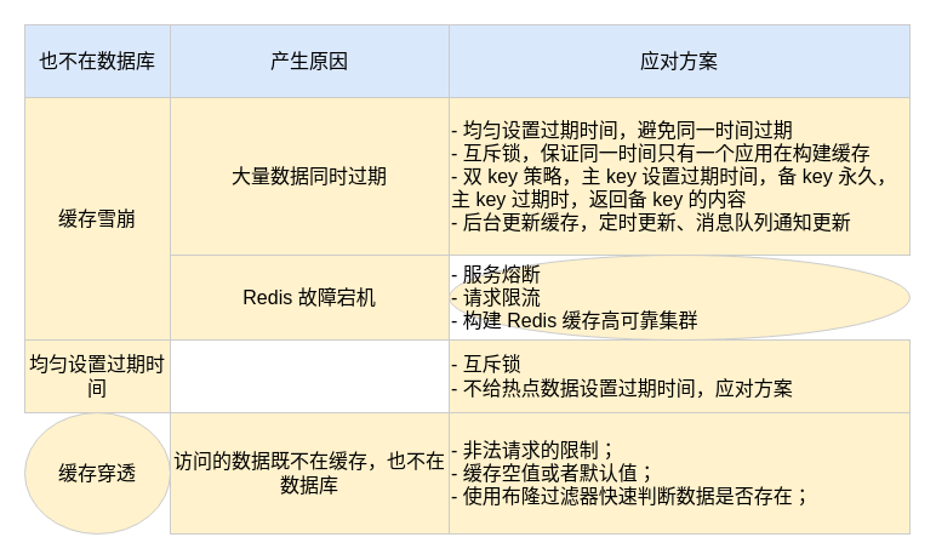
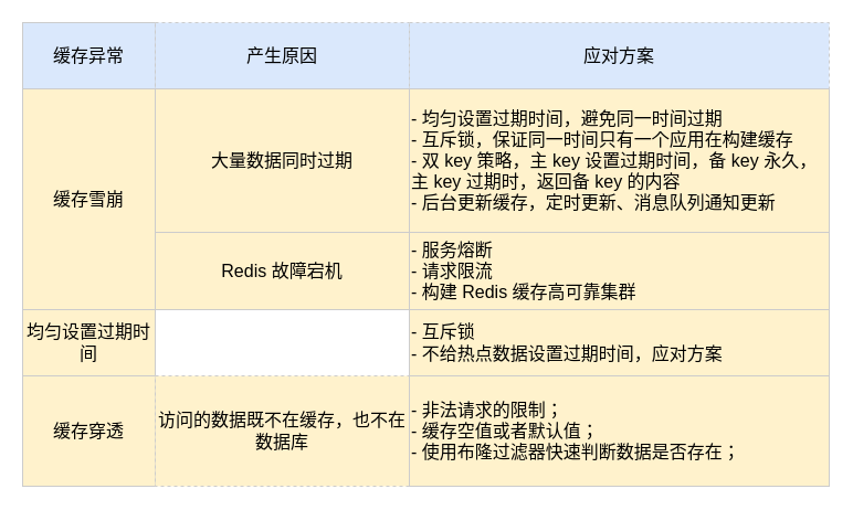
- <mxCell id="2" value="也不在数据库" style="rounded=0;whiteSpace=wrap;html=1;fontSize=16;fillColor=#dae8fc;strokeColor=#CCCCCC;" parent="1" vertex="1"><mxGeometry x="20" y="20" width="120" height="60" as="geometry" /></mxCell>
+ <mxCell id="2" value="缓存异常" style="rounded=0;whiteSpace=wrap;html=1;fontSize=16;fillColor=#dae8fc;strokeColor=#CCCCCC;" parent="1" vertex="1"><mxGeometry x="20" y="20" width="120" height="60" as="geometry" /></mxCell>
- <mxCell id="3" value="产生原因" style="rounded=0;whiteSpace=wrap;html=1;fontSize=16;fillColor=#dae8fc;strokeColor=#CCCCCC;" parent="1" vertex="1"><mxGeometry x="140" y="20" width="230" height="60" as="geometry" /></mxCell>
+ <mxCell id="3" value="产生原因" style="rounded=0;whiteSpace=wrap;html=1;fontSize=16;fillColor=#dae8fc;strokeColor=#CCCCCC;dashed=1;" parent="1" vertex="1"><mxGeometry x="140" y="20" width="230" height="60" as="geometry" /></mxCell>
- <mxCell id="4" value="应对方案" style="rounded=0;whiteSpace=wrap;html=1;fontSize=16;fillColor=#dae8fc;strokeColor=#CCCCCC;" parent="1" vertex="1"><mxGeometry x="370" y="20" width="380" height="60" as="geometry" /></mxCell>
+ <mxCell id="4" value="应对方案" style="rounded=0;whiteSpace=wrap;html=1;fontSize=16;fillColor=#dae8fc;strokeColor=#CCCCCC;dashed=1;" parent="1" vertex="1"><mxGeometry x="370" y="20" width="380" height="60" as="geometry" /></mxCell>
- <mxCell id="13" value="- 服务熔断&lt;br&gt;- 请求限流&lt;br&gt;- 构建 Redis 缓存高可靠集群" style="ellipse;whiteSpace=wrap;html=1;fontSize=16;align=left;fillColor=#fff2cc;strokeColor=#CCCCCC;" vertex="1" parent="1"><mxGeometry x="370" y="210" width="380" height="70" as="geometry" /></mxCell>
+ <mxCell id="13" value="- 服务熔断&lt;br&gt;- 请求限流&lt;br&gt;- 构建 Redis 缓存高可靠集群" style="rounded=0;whiteSpace=wrap;html=1;fontSize=16;align=left;fillColor=#fff2cc;strokeColor=#CCCCCC;" vertex="1" parent="1"><mxGeometry x="370" y="210" width="380" height="70" as="geometry" /></mxCell>
- <mxCell id="10" value="缓存穿透" style="ellipse;whiteSpace=wrap;html=1;fontSize=16;align=center;fillColor=#fff2cc;strokeColor=#CCCCCC;" parent="1" vertex="1"><mxGeometry x="20" y="340" width="120" height="100" as="geometry" /></mxCell>
+ <mxCell id="10" value="缓存穿透" style="rounded=0;whiteSpace=wrap;html=1;fontSize=16;align=center;fillColor=#fff2cc;strokeColor=#CCCCCC;" parent="1" vertex="1"><mxGeometry x="20" y="340" width="120" height="100" as="geometry" /></mxCell>
- <mxCell id="11" value="访问的数据既不在缓存，也不在数据库" style="rounded=0;whiteSpace=wrap;html=1;fontSize=16;align=center;fillColor=#fff2cc;strokeColor=#CCCCCC;" parent="1" vertex="1"><mxGeometry x="140" y="340" width="230" height="100" as="geometry" /></mxCell>
+ <mxCell id="11" value="访问的数据既不在缓存，也不在数据库" style="rounded=0;whiteSpace=wrap;html=1;fontSize=16;align=center;fillColor=#fff2cc;strokeColor=#CCCCCC;dashed=1;" parent="1" vertex="1"><mxGeometry x="140" y="340" width="230" height="100" as="geometry" /></mxCell>
